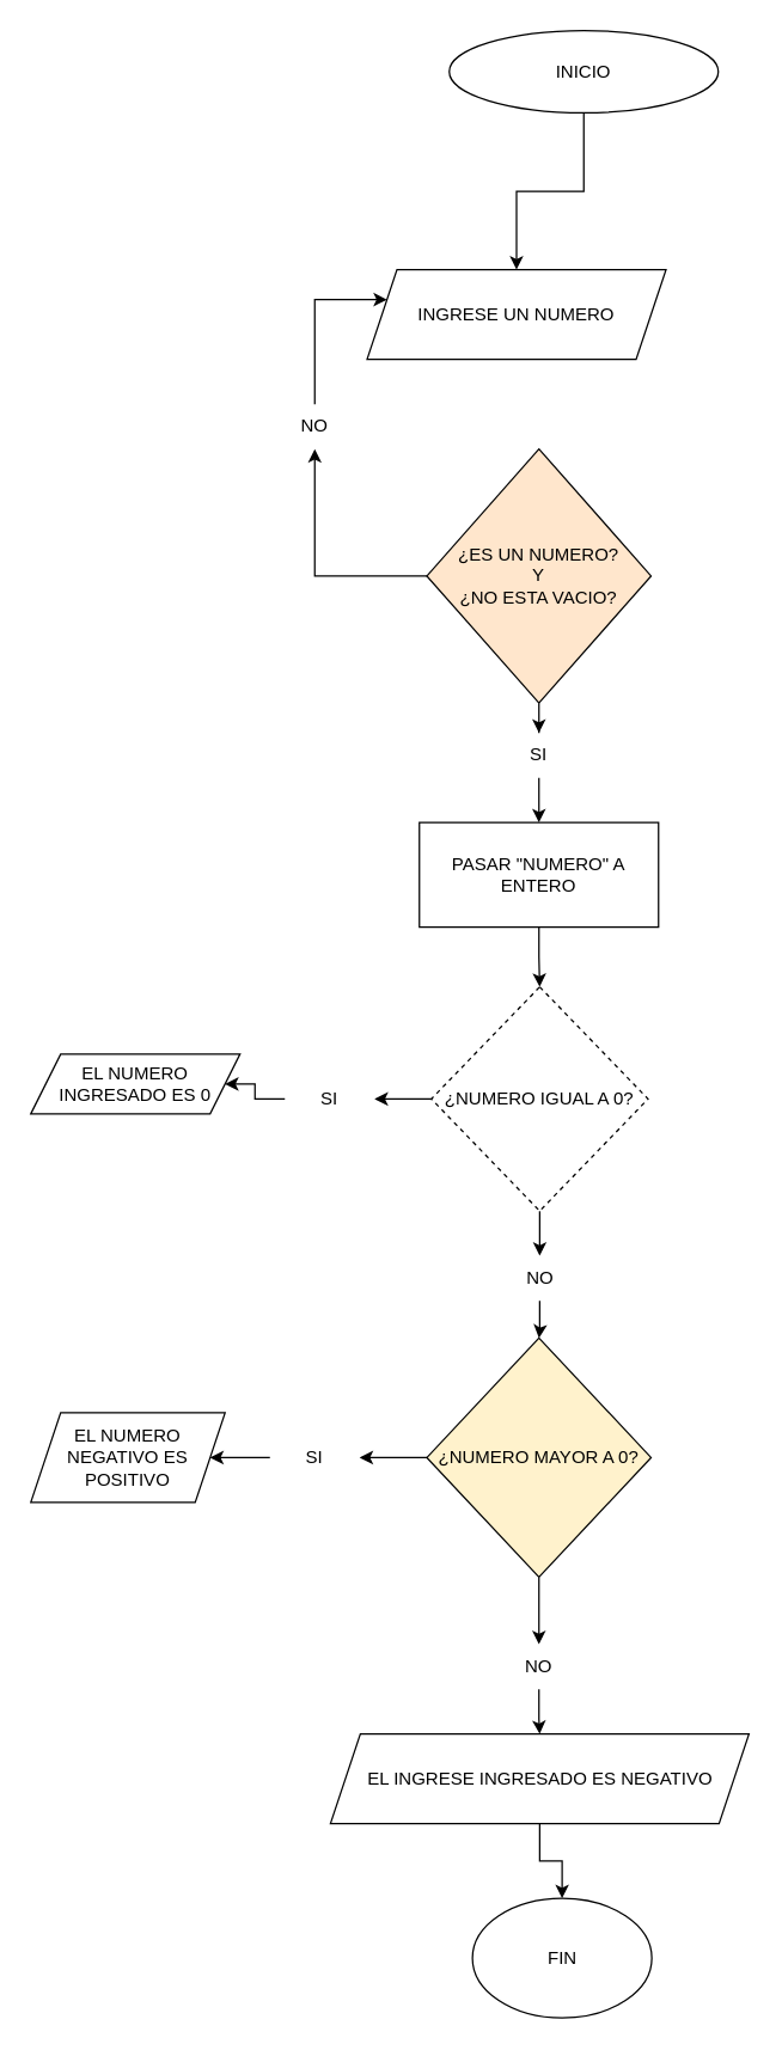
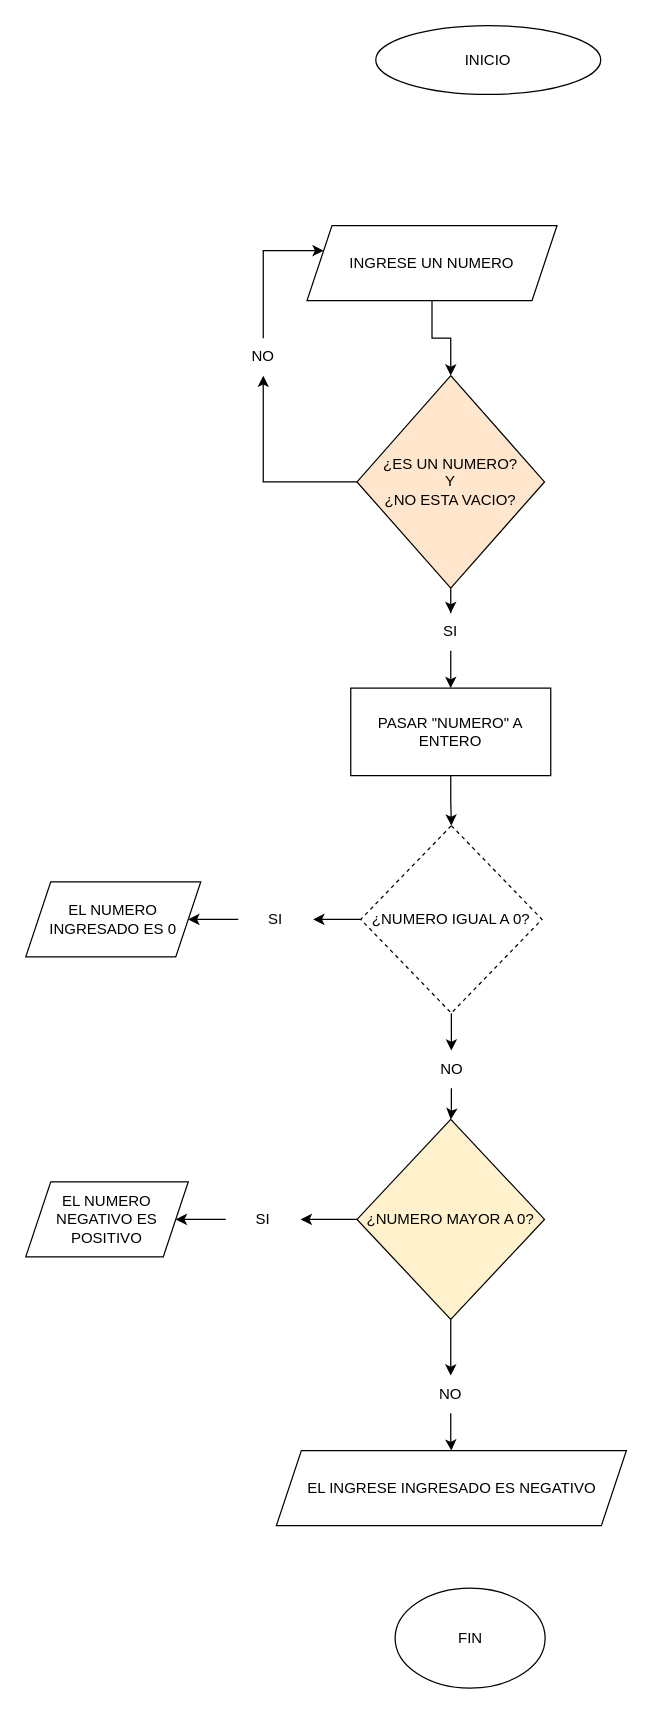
- <mxCell id="2" value="" style="edgeStyle=orthogonalEdgeStyle;rounded=0;orthogonalLoop=1;jettySize=auto;html=1;" edge="1" parent="1" source="3" target="5"><mxGeometry relative="1" as="geometry" /></mxCell>
+ <mxCell id="4" value="" style="edgeStyle=orthogonalEdgeStyle;rounded=0;orthogonalLoop=1;jettySize=auto;html=1;" edge="1" parent="1" source="5" target="8"><mxGeometry relative="1" as="geometry" /></mxCell>
- <mxCell id="16" value="EL NUMERO INGRESADO ES 0" style="shape=parallelogram;perimeter=parallelogramPerimeter;whiteSpace=wrap;html=1;fixedSize=1;" vertex="1" parent="1"><mxGeometry x="20" y="705" width="140" height="40" as="geometry" /></mxCell>
+ <mxCell id="16" value="EL NUMERO INGRESADO ES 0" style="shape=parallelogram;perimeter=parallelogramPerimeter;whiteSpace=wrap;html=1;fixedSize=1;" vertex="1" parent="1"><mxGeometry x="20" y="705" width="140" height="60" as="geometry" /></mxCell>
- <mxCell id="21" value="" style="edgeStyle=orthogonalEdgeStyle;rounded=0;orthogonalLoop=1;jettySize=auto;html=1;" edge="1" parent="1" source="22" target="33"><mxGeometry relative="1" as="geometry" /></mxCell>
